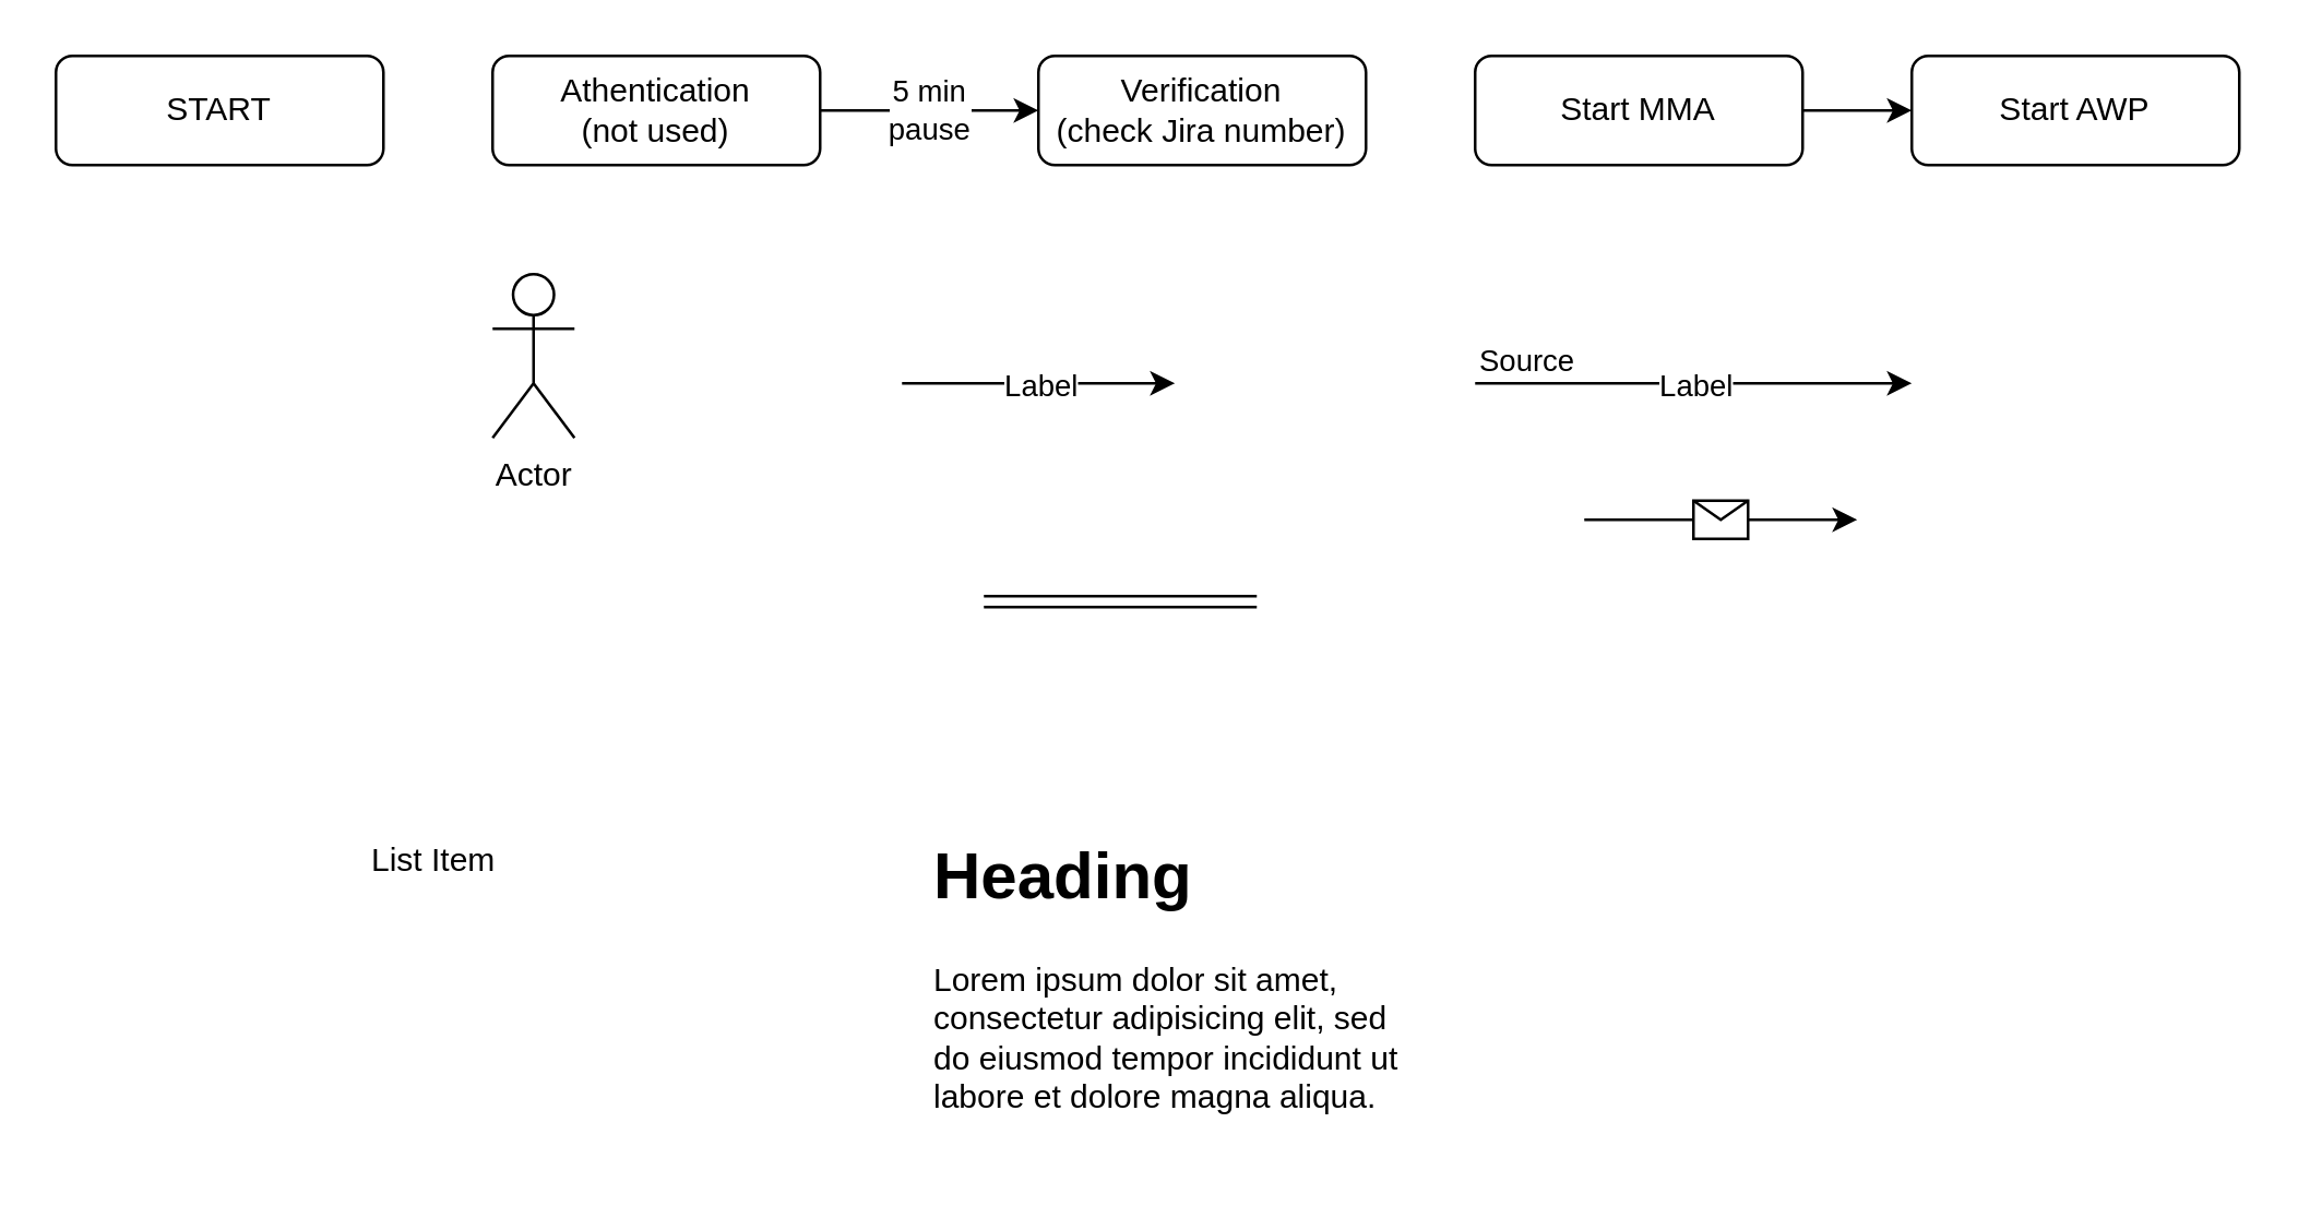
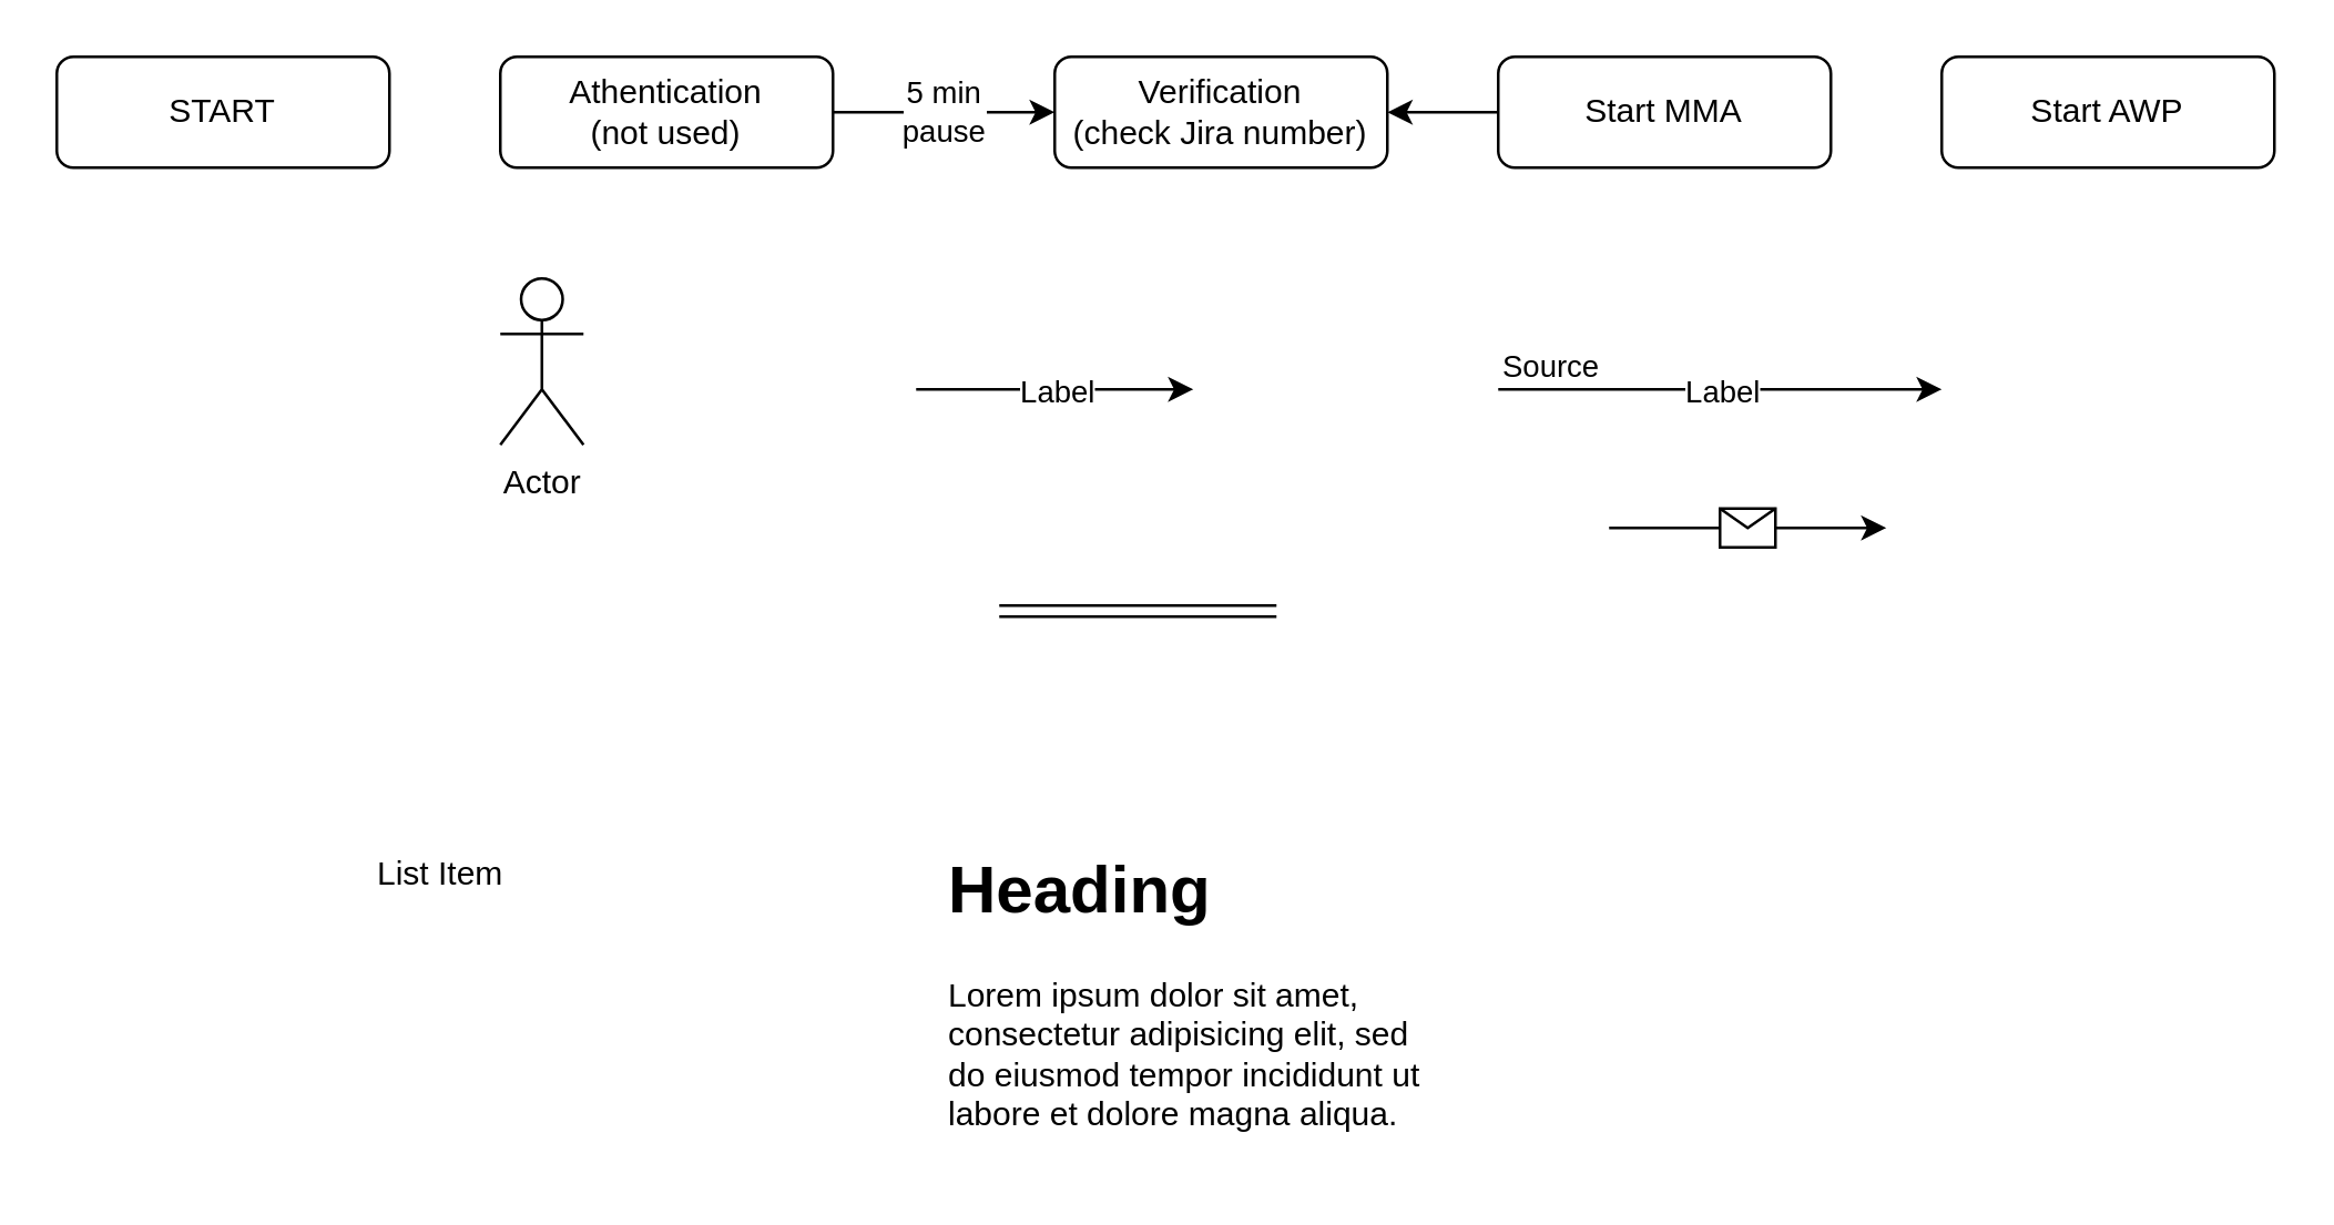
- <mxCell id="8" value="" style="endArrow=classic;html=1;rounded=0;entryX=0;entryY=0.5;entryDx=0;entryDy=0;" parent="1" source="6" target="7" edge="1"><mxGeometry width="50" height="50" relative="1" as="geometry"><mxPoint x="510" y="50" as="sourcePoint" /><mxPoint x="550" y="50" as="targetPoint" /></mxGeometry></mxCell>
+ <mxCell id="8" value="" style="endArrow=classic;html=1;rounded=0;" parent="1" source="6" target="4" edge="1"><mxGeometry width="50" height="50" relative="1" as="geometry"><mxPoint x="510" y="50" as="sourcePoint" /><mxPoint x="550" y="50" as="targetPoint" /></mxGeometry></mxCell>
